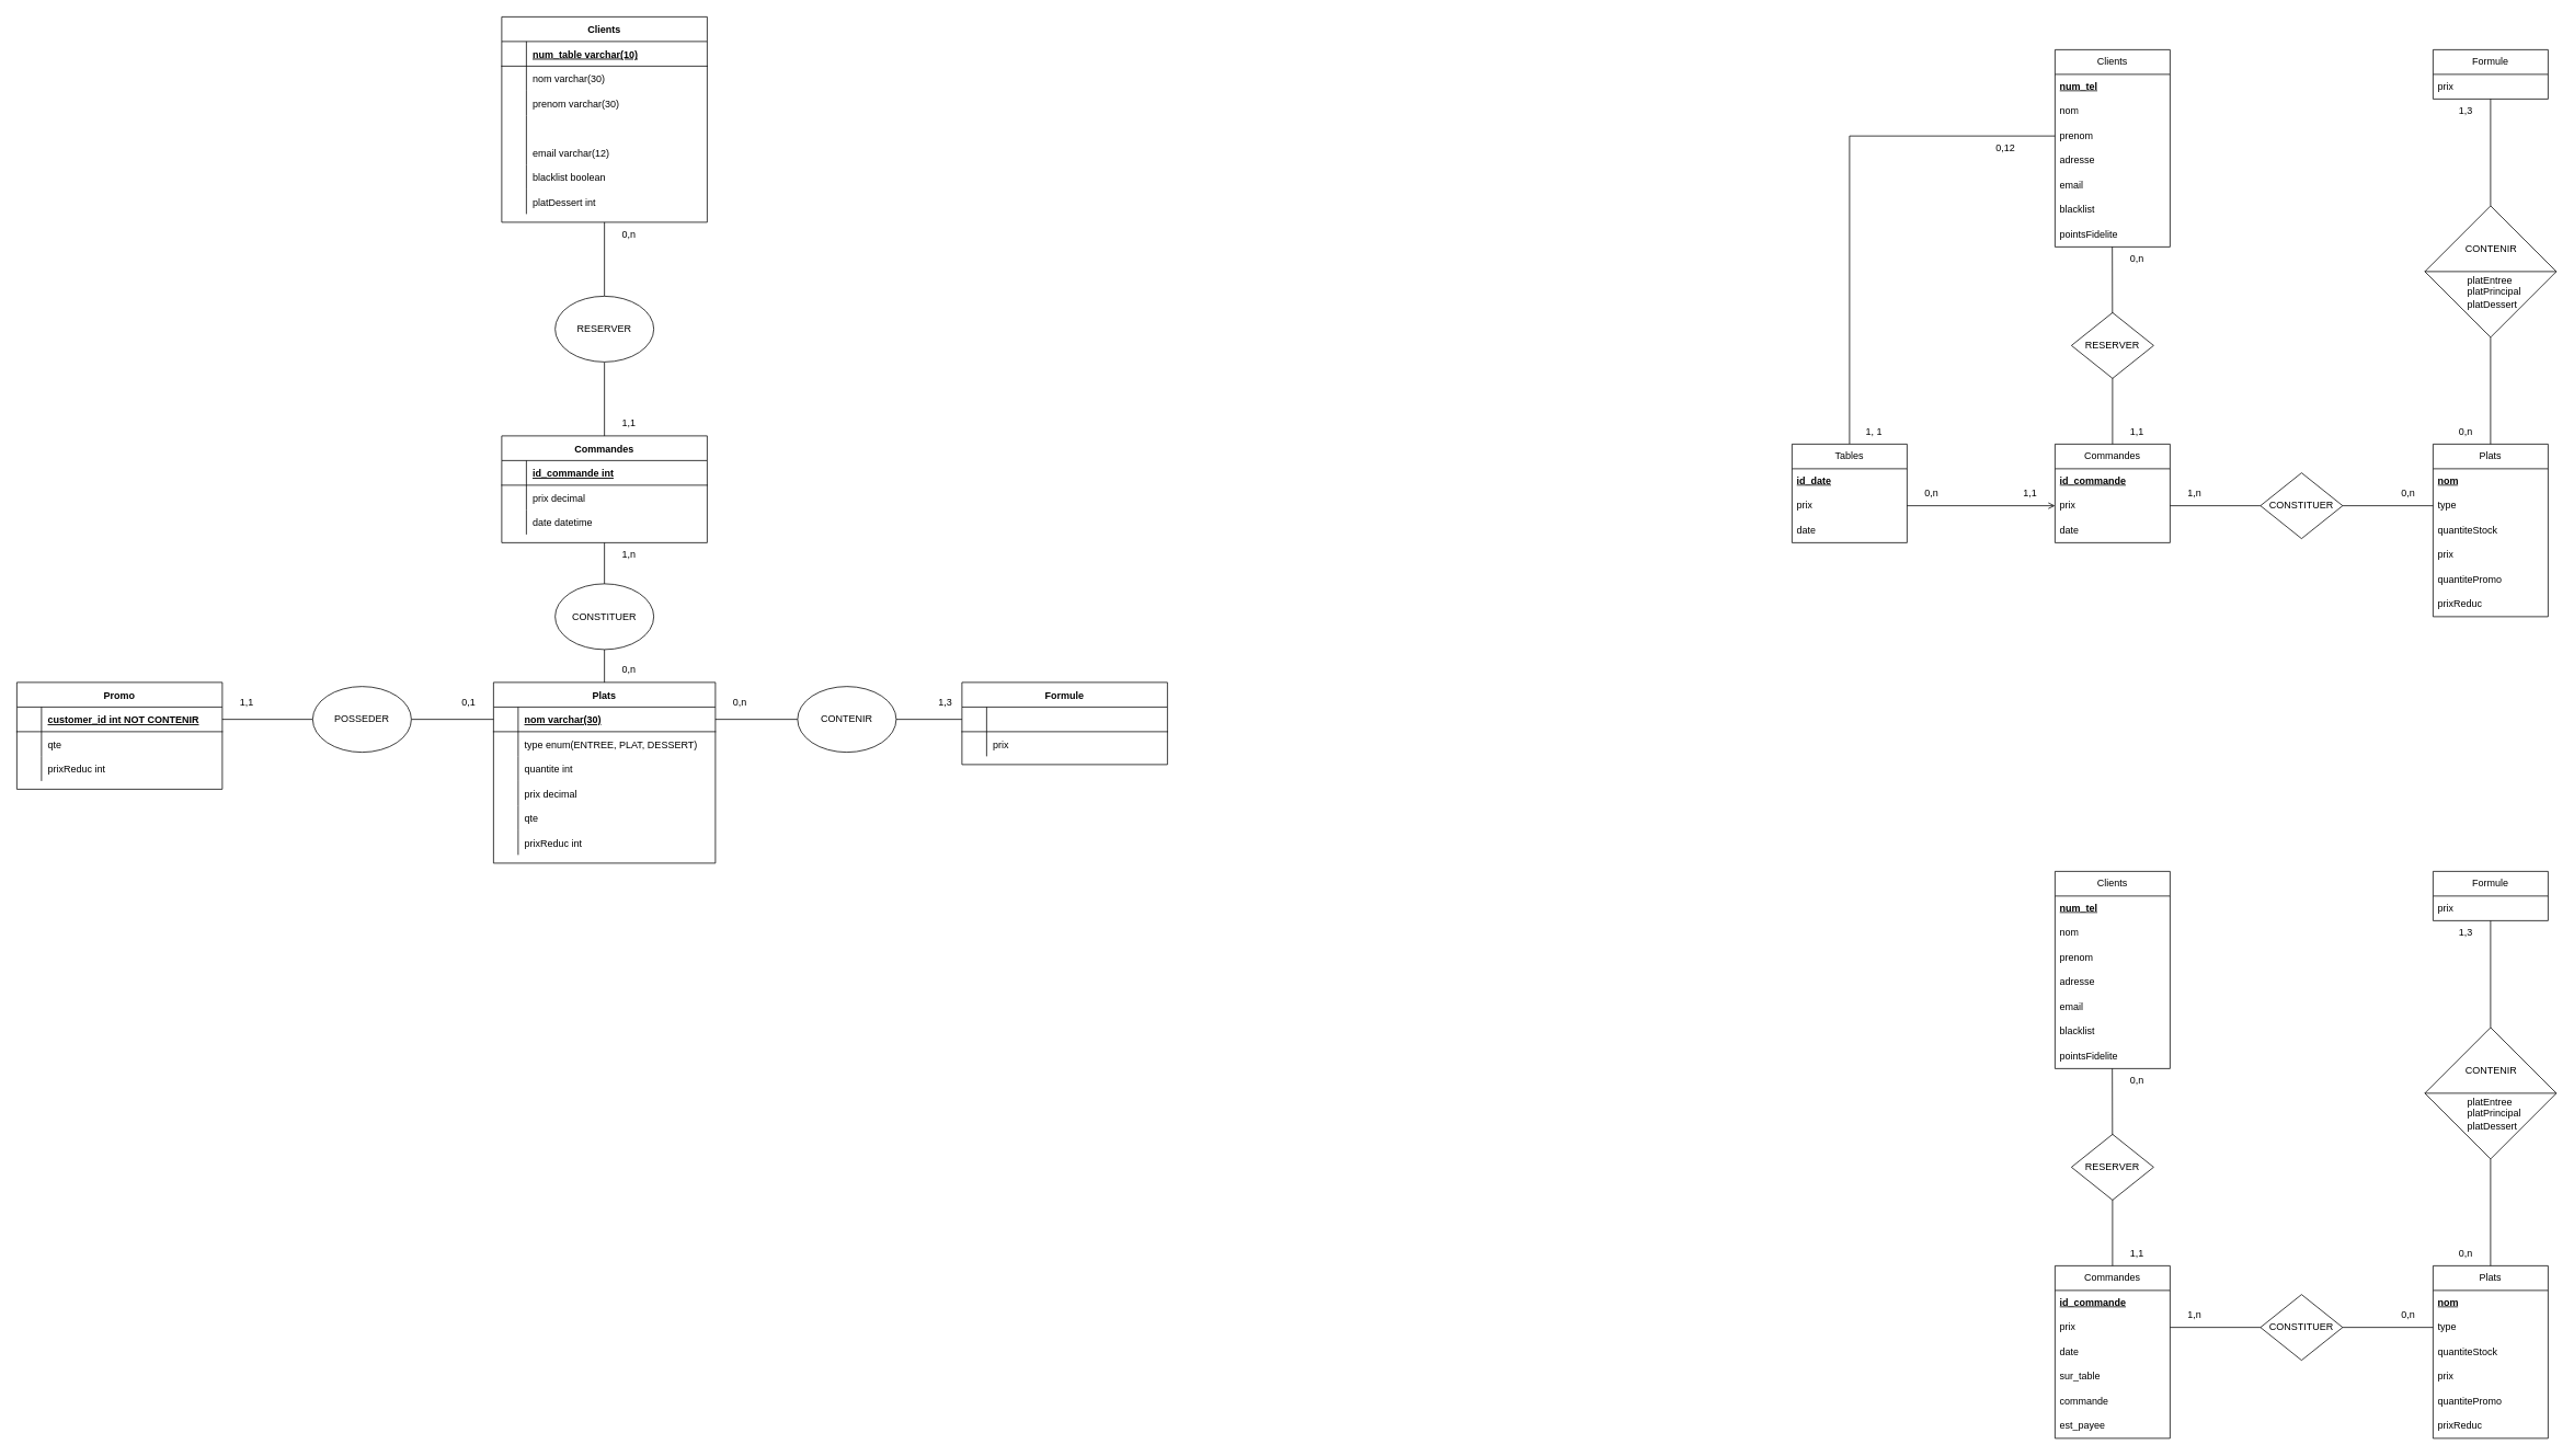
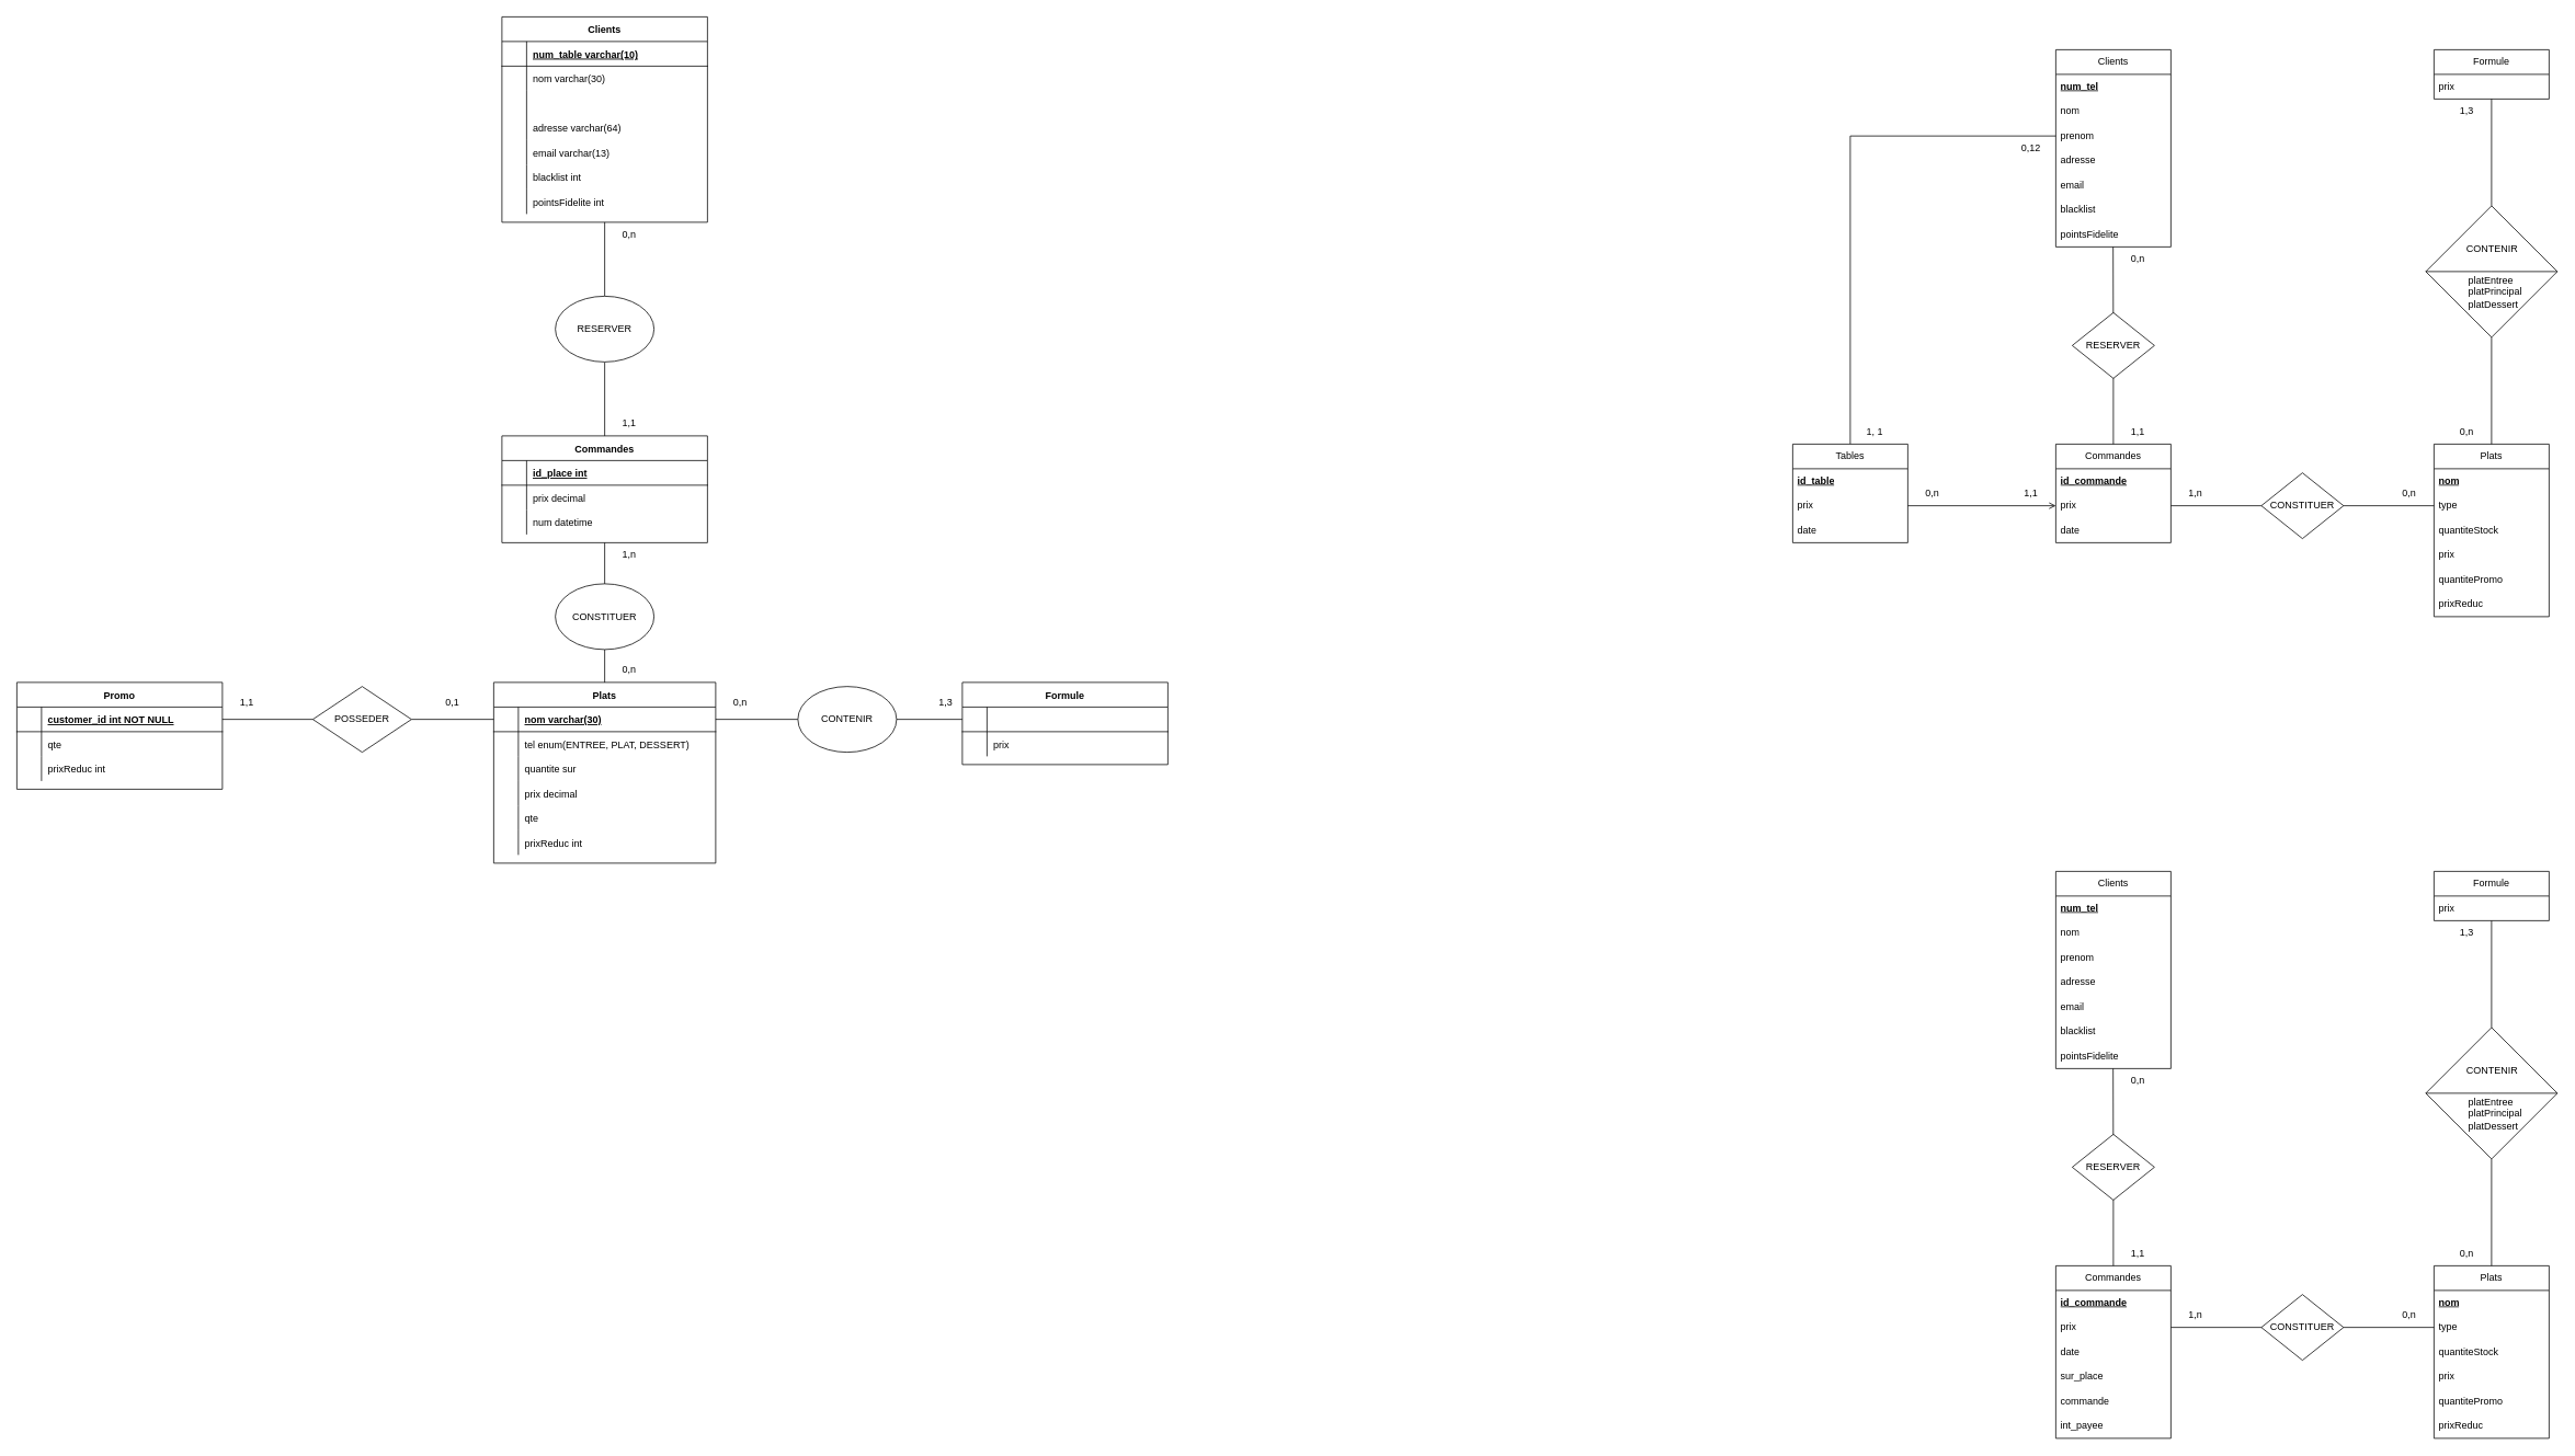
- <mxCell id="12" value="prenom varchar(30)" style="shape=partialRectangle;overflow=hidden;connectable=0;fillColor=none;top=0;left=0;bottom=0;right=0;align=left;spacingLeft=6;" parent="10" vertex="1"><mxGeometry x="30" width="220" height="30" as="geometry"><mxRectangle width="220" height="30" as="alternateBounds" /></mxGeometry></mxCell>
+ <mxCell id="15" value="adresse varchar(64)" style="shape=partialRectangle;overflow=hidden;connectable=0;fillColor=none;top=0;left=0;bottom=0;right=0;align=left;spacingLeft=6;" parent="13" vertex="1"><mxGeometry x="30" width="220" height="30" as="geometry"><mxRectangle width="220" height="30" as="alternateBounds" /></mxGeometry></mxCell>
- <mxCell id="135" value="0,12" style="text;html=1;align=center;verticalAlign=middle;whiteSpace=wrap;rounded=0;" parent="1" vertex="1"><mxGeometry x="2410" y="165" width="60" height="30" as="geometry" /></mxCell>
+ <mxCell id="135" value="0,12" style="text;html=1;align=center;verticalAlign=middle;whiteSpace=wrap;rounded=0;" parent="1" vertex="1"><mxGeometry x="2440" y="165" width="60" height="30" as="geometry" /></mxCell>
- <mxCell id="18" value="email varchar(12)" style="shape=partialRectangle;overflow=hidden;connectable=0;fillColor=none;top=0;left=0;bottom=0;right=0;align=left;spacingLeft=6;" parent="16" vertex="1"><mxGeometry x="30" width="220" height="30" as="geometry"><mxRectangle width="220" height="30" as="alternateBounds" /></mxGeometry></mxCell>
+ <mxCell id="18" value="email varchar(13)" style="shape=partialRectangle;overflow=hidden;connectable=0;fillColor=none;top=0;left=0;bottom=0;right=0;align=left;spacingLeft=6;" parent="16" vertex="1"><mxGeometry x="30" width="220" height="30" as="geometry"><mxRectangle width="220" height="30" as="alternateBounds" /></mxGeometry></mxCell>
- <mxCell id="21" value="blacklist boolean" style="shape=partialRectangle;overflow=hidden;connectable=0;fillColor=none;top=0;left=0;bottom=0;right=0;align=left;spacingLeft=6;" parent="19" vertex="1"><mxGeometry x="30" width="220" height="30" as="geometry"><mxRectangle width="220" height="30" as="alternateBounds" /></mxGeometry></mxCell>
+ <mxCell id="21" value="blacklist int" style="shape=partialRectangle;overflow=hidden;connectable=0;fillColor=none;top=0;left=0;bottom=0;right=0;align=left;spacingLeft=6;" parent="19" vertex="1"><mxGeometry x="30" width="220" height="30" as="geometry"><mxRectangle width="220" height="30" as="alternateBounds" /></mxGeometry></mxCell>
- <mxCell id="24" value="platDessert int" style="shape=partialRectangle;overflow=hidden;connectable=0;fillColor=none;top=0;left=0;bottom=0;right=0;align=left;spacingLeft=6;" parent="22" vertex="1"><mxGeometry x="30" width="220" height="30" as="geometry"><mxRectangle width="220" height="30" as="alternateBounds" /></mxGeometry></mxCell>
+ <mxCell id="24" value="pointsFidelite int" style="shape=partialRectangle;overflow=hidden;connectable=0;fillColor=none;top=0;left=0;bottom=0;right=0;align=left;spacingLeft=6;" parent="22" vertex="1"><mxGeometry x="30" width="220" height="30" as="geometry"><mxRectangle width="220" height="30" as="alternateBounds" /></mxGeometry></mxCell>
- <mxCell id="29" value="id_commande int" style="shape=partialRectangle;overflow=hidden;connectable=0;fillColor=none;top=0;left=0;bottom=0;right=0;align=left;spacingLeft=6;fontStyle=5;" parent="27" vertex="1"><mxGeometry x="30" width="220" height="30" as="geometry"><mxRectangle width="220" height="30" as="alternateBounds" /></mxGeometry></mxCell>
+ <mxCell id="29" value="id_place int" style="shape=partialRectangle;overflow=hidden;connectable=0;fillColor=none;top=0;left=0;bottom=0;right=0;align=left;spacingLeft=6;fontStyle=5;" parent="27" vertex="1"><mxGeometry x="30" width="220" height="30" as="geometry"><mxRectangle width="220" height="30" as="alternateBounds" /></mxGeometry></mxCell>
- <mxCell id="129" value="&lt;b&gt;&lt;u&gt;id_date&lt;/u&gt;&lt;/b&gt;" style="text;strokeColor=none;fillColor=none;align=left;verticalAlign=middle;spacingLeft=4;spacingRight=4;overflow=hidden;points=[[0,0.5],[1,0.5]];portConstraint=eastwest;rotatable=0;whiteSpace=wrap;html=1;" parent="128" vertex="1"><mxGeometry y="30" width="140" height="30" as="geometry" /></mxCell>
+ <mxCell id="129" value="&lt;b&gt;&lt;u&gt;id_table&lt;/u&gt;&lt;/b&gt;" style="text;strokeColor=none;fillColor=none;align=left;verticalAlign=middle;spacingLeft=4;spacingRight=4;overflow=hidden;points=[[0,0.5],[1,0.5]];portConstraint=eastwest;rotatable=0;whiteSpace=wrap;html=1;" parent="128" vertex="1"><mxGeometry y="30" width="140" height="30" as="geometry" /></mxCell>
- <mxCell id="35" value="date datetime" style="shape=partialRectangle;overflow=hidden;connectable=0;fillColor=none;top=0;left=0;bottom=0;right=0;align=left;spacingLeft=6;" parent="33" vertex="1"><mxGeometry x="30" width="220" height="30" as="geometry"><mxRectangle width="220" height="30" as="alternateBounds" /></mxGeometry></mxCell>
+ <mxCell id="35" value="num datetime" style="shape=partialRectangle;overflow=hidden;connectable=0;fillColor=none;top=0;left=0;bottom=0;right=0;align=left;spacingLeft=6;" parent="33" vertex="1"><mxGeometry x="30" width="220" height="30" as="geometry"><mxRectangle width="220" height="30" as="alternateBounds" /></mxGeometry></mxCell>
- <mxCell id="76" value="0,1" style="text;html=1;align=center;verticalAlign=middle;whiteSpace=wrap;rounded=0;" parent="1" vertex="1"><mxGeometry x="540" y="840" width="60" height="30" as="geometry" /></mxCell>
+ <mxCell id="76" value="0,1" style="text;html=1;align=center;verticalAlign=middle;whiteSpace=wrap;rounded=0;" parent="1" vertex="1"><mxGeometry x="520" y="840" width="60" height="30" as="geometry" /></mxCell>
- <mxCell id="58" value="customer_id int NOT CONTENIR " style="shape=partialRectangle;overflow=hidden;connectable=0;fillColor=none;top=0;left=0;bottom=0;right=0;align=left;spacingLeft=6;fontStyle=5;" parent="56" vertex="1"><mxGeometry x="30" width="220" height="30" as="geometry"><mxRectangle width="220" height="30" as="alternateBounds" /></mxGeometry></mxCell>
+ <mxCell id="58" value="customer_id int NOT NULL " style="shape=partialRectangle;overflow=hidden;connectable=0;fillColor=none;top=0;left=0;bottom=0;right=0;align=left;spacingLeft=6;fontStyle=5;" parent="56" vertex="1"><mxGeometry x="30" width="220" height="30" as="geometry"><mxRectangle width="220" height="30" as="alternateBounds" /></mxGeometry></mxCell>
- <mxCell id="75" value="POSSEDER" style="ellipse;whiteSpace=wrap;html=1;" parent="1" vertex="1"><mxGeometry x="380" y="835" width="120" height="80" as="geometry" /></mxCell>
+ <mxCell id="75" value="POSSEDER" style="rhombus;whiteSpace=wrap;html=1;" parent="1" vertex="1"><mxGeometry x="380" y="835" width="120" height="80" as="geometry" /></mxCell>
- <mxCell id="42" value="type enum(ENTREE, PLAT, DESSERT)" style="shape=partialRectangle;overflow=hidden;connectable=0;fillColor=none;top=0;left=0;bottom=0;right=0;align=left;spacingLeft=6;" parent="40" vertex="1"><mxGeometry x="30" width="240" height="30" as="geometry"><mxRectangle width="240" height="30" as="alternateBounds" /></mxGeometry></mxCell>
+ <mxCell id="42" value="tel enum(ENTREE, PLAT, DESSERT)" style="shape=partialRectangle;overflow=hidden;connectable=0;fillColor=none;top=0;left=0;bottom=0;right=0;align=left;spacingLeft=6;" parent="40" vertex="1"><mxGeometry x="30" width="240" height="30" as="geometry"><mxRectangle width="240" height="30" as="alternateBounds" /></mxGeometry></mxCell>
- <mxCell id="45" value="quantite int" style="shape=partialRectangle;overflow=hidden;connectable=0;fillColor=none;top=0;left=0;bottom=0;right=0;align=left;spacingLeft=6;" parent="43" vertex="1"><mxGeometry x="30" width="240" height="30" as="geometry"><mxRectangle width="240" height="30" as="alternateBounds" /></mxGeometry></mxCell>
+ <mxCell id="45" value="quantite sur" style="shape=partialRectangle;overflow=hidden;connectable=0;fillColor=none;top=0;left=0;bottom=0;right=0;align=left;spacingLeft=6;" parent="43" vertex="1"><mxGeometry x="30" width="240" height="30" as="geometry"><mxRectangle width="240" height="30" as="alternateBounds" /></mxGeometry></mxCell>
- <mxCell id="149" value="&lt;div&gt;sur_table&lt;/div&gt;" style="text;strokeColor=none;fillColor=none;align=left;verticalAlign=middle;spacingLeft=4;spacingRight=4;overflow=hidden;points=[[0,0.5],[1,0.5]];portConstraint=eastwest;rotatable=0;whiteSpace=wrap;html=1;" parent="145" vertex="1"><mxGeometry y="120" width="140" height="30" as="geometry" /></mxCell>
+ <mxCell id="149" value="&lt;div&gt;sur_place&lt;/div&gt;" style="text;strokeColor=none;fillColor=none;align=left;verticalAlign=middle;spacingLeft=4;spacingRight=4;overflow=hidden;points=[[0,0.5],[1,0.5]];portConstraint=eastwest;rotatable=0;whiteSpace=wrap;html=1;" parent="145" vertex="1"><mxGeometry y="120" width="140" height="30" as="geometry" /></mxCell>
- <mxCell id="151" value="est_payee" style="text;strokeColor=none;fillColor=none;align=left;verticalAlign=middle;spacingLeft=4;spacingRight=4;overflow=hidden;points=[[0,0.5],[1,0.5]];portConstraint=eastwest;rotatable=0;whiteSpace=wrap;html=1;" parent="145" vertex="1"><mxGeometry y="180" width="140" height="30" as="geometry" /></mxCell>
+ <mxCell id="151" value="int_payee" style="text;strokeColor=none;fillColor=none;align=left;verticalAlign=middle;spacingLeft=4;spacingRight=4;overflow=hidden;points=[[0,0.5],[1,0.5]];portConstraint=eastwest;rotatable=0;whiteSpace=wrap;html=1;" parent="145" vertex="1"><mxGeometry y="180" width="140" height="30" as="geometry" /></mxCell>
